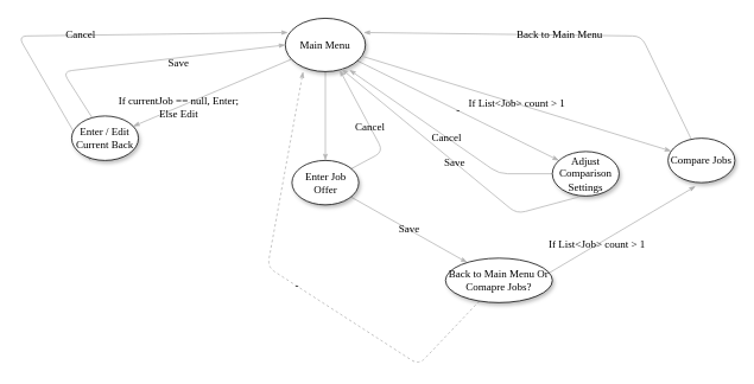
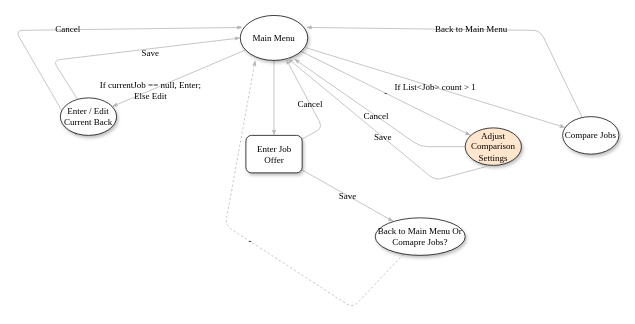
- <mxCell id="10" value="&lt;span&gt;Adjust Comparison Settings&lt;/span&gt;" style="ellipse;whiteSpace=wrap;html=1;rounded=0;shadow=1;comic=0;labelBackgroundColor=none;strokeWidth=1;fontFamily=Verdana;fontSize=12;align=center;" parent="1" vertex="1"><mxGeometry x="620" y="170" width="75" height="50" as="geometry" /></mxCell>
+ <mxCell id="10" value="&lt;span&gt;Adjust Comparison Settings&lt;/span&gt;" style="ellipse;whiteSpace=wrap;html=1;rounded=0;shadow=1;comic=0;labelBackgroundColor=none;strokeWidth=1;fontFamily=Verdana;fontSize=12;align=center;fillColor=#ffe6cc;" parent="1" vertex="1"><mxGeometry x="620" y="170" width="75" height="50" as="geometry" /></mxCell>
- <mxCell id="8" value="&lt;span&gt;Enter Job Offer&lt;/span&gt;" style="ellipse;whiteSpace=wrap;html=1;rounded=0;shadow=1;comic=0;labelBackgroundColor=none;strokeWidth=1;fontFamily=Verdana;fontSize=12;align=center;" parent="1" vertex="1"><mxGeometry x="327.5" y="180" width="75" height="50" as="geometry" /></mxCell>
+ <mxCell id="8" value="&lt;span&gt;Enter Job Offer&lt;/span&gt;" style="whiteSpace=wrap;html=1;shadow=1;comic=0;labelBackgroundColor=none;strokeWidth=1;fontFamily=Verdana;fontSize=12;align=center;rounded=1;" parent="1" vertex="1"><mxGeometry x="327.5" y="180" width="75" height="50" as="geometry" /></mxCell>
- <mxCell id="12" value="If List&amp;lt;Job&amp;gt; count &amp;gt; 1" style="edgeStyle=none;rounded=1;html=1;labelBackgroundColor=none;startArrow=none;startFill=0;startSize=5;endArrow=classicThin;endFill=1;endSize=5;jettySize=auto;orthogonalLoop=1;strokeColor=#B3B3B3;strokeWidth=1;fontFamily=Verdana;fontSize=12;exitX=0.5;exitY=1;exitDx=0;exitDy=0;entryX=0.413;entryY=1.08;entryDx=0;entryDy=0;entryPerimeter=0;" parent="1" source="14" target="20" edge="1"><mxGeometry relative="1" as="geometry"><mxPoint x="571.038" y="440.841" as="sourcePoint" /></mxGeometry></mxCell>
